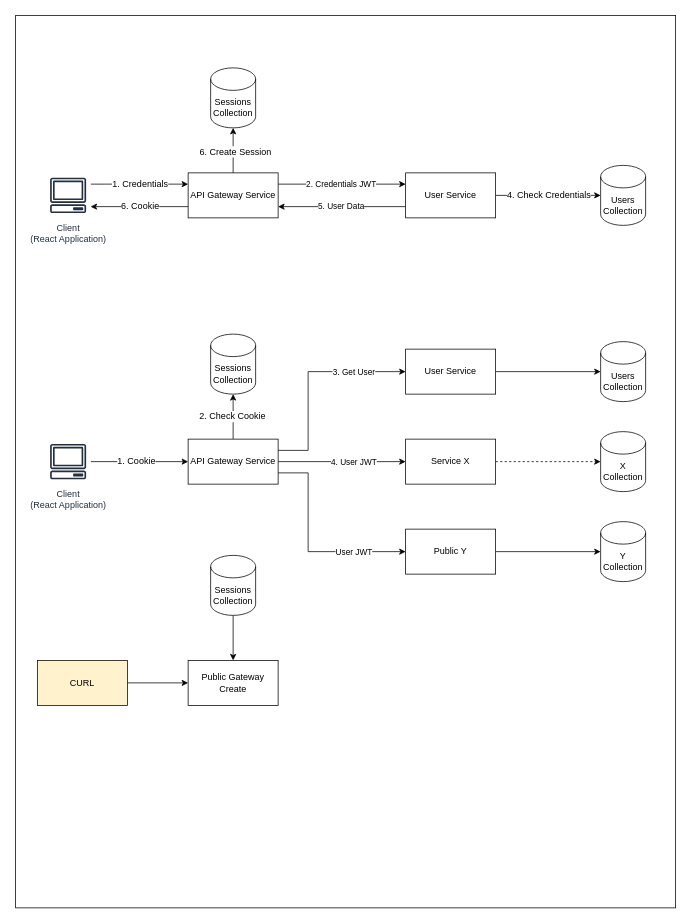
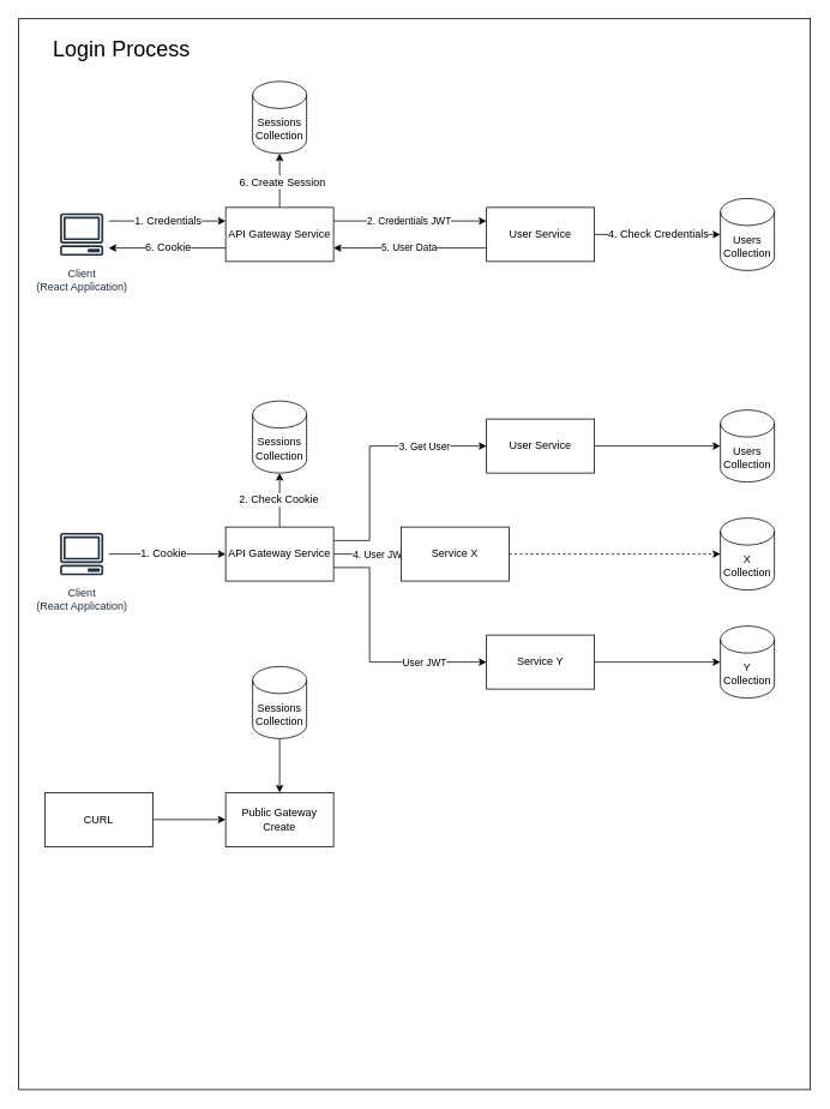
+ <mxCell id="43" value="Login Process" style="text;html=1;align=center;verticalAlign=middle;resizable=0;points=[];autosize=1;strokeColor=none;fontSize=24;" parent="1" vertex="1"><mxGeometry x="49" y="40" width="170" height="30" as="geometry" /></mxCell>
- <mxCell id="19" value="Service X" style="rounded=0;whiteSpace=wrap;html=1;" parent="1" vertex="1"><mxGeometry x="540" y="585" width="120" height="60" as="geometry" /></mxCell>
+ <mxCell id="19" value="Service X" style="rounded=0;whiteSpace=wrap;html=1;" parent="1" vertex="1"><mxGeometry x="445" y="585" width="120" height="60" as="geometry" /></mxCell>
- <mxCell id="24" value="Public Y" style="rounded=0;whiteSpace=wrap;html=1;" parent="1" vertex="1"><mxGeometry x="540" y="705" width="120" height="60" as="geometry" /></mxCell>
+ <mxCell id="24" value="Service Y" style="rounded=0;whiteSpace=wrap;html=1;" parent="1" vertex="1"><mxGeometry x="540" y="705" width="120" height="60" as="geometry" /></mxCell>
- <mxCell id="49" value="CURL" style="rounded=0;whiteSpace=wrap;html=1;fillColor=#fff2cc;" vertex="1" parent="1"><mxGeometry x="49" y="880" width="120" height="60" as="geometry" /></mxCell>
+ <mxCell id="49" value="CURL" style="rounded=0;whiteSpace=wrap;html=1;" vertex="1" parent="1"><mxGeometry x="49" y="880" width="120" height="60" as="geometry" /></mxCell>
